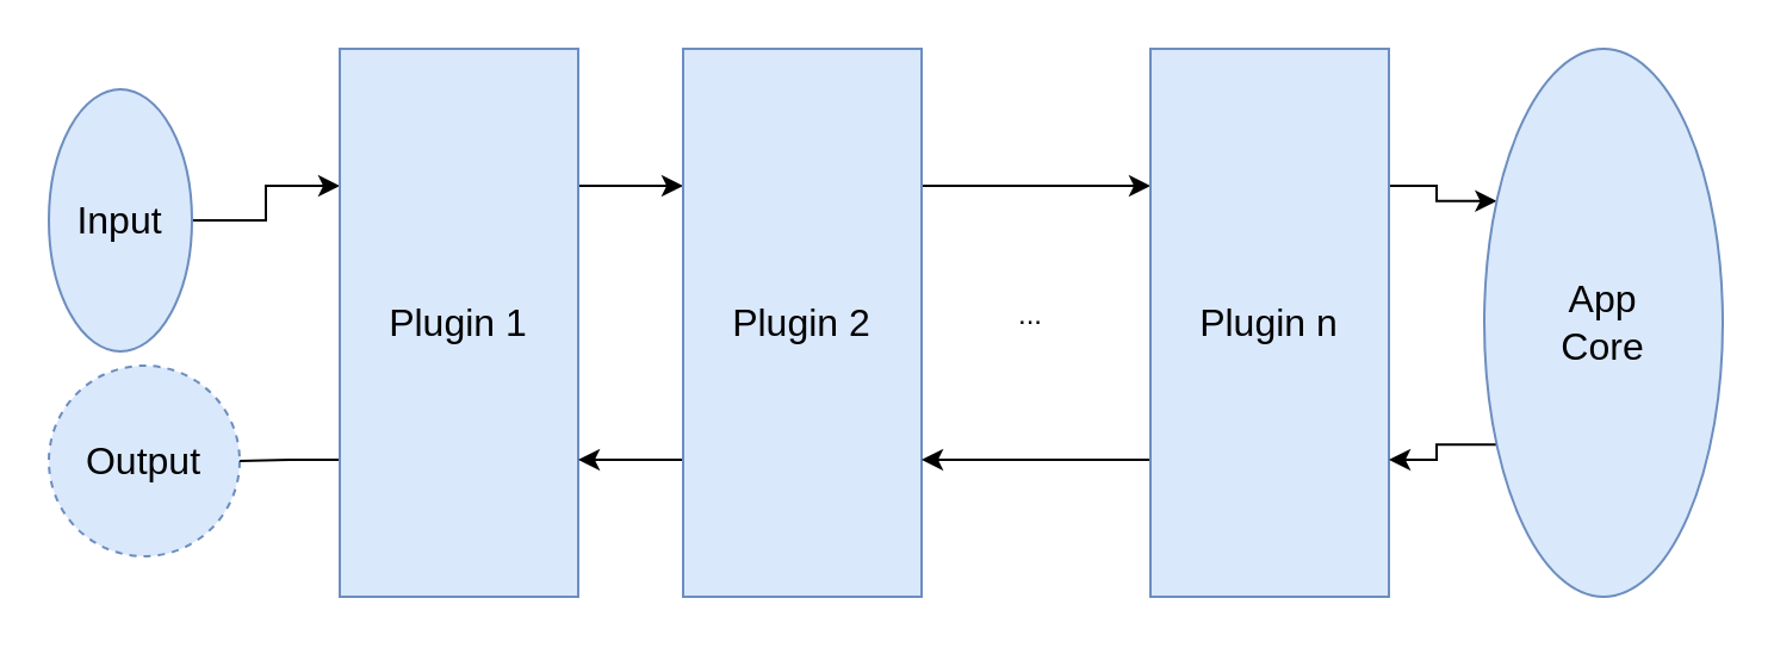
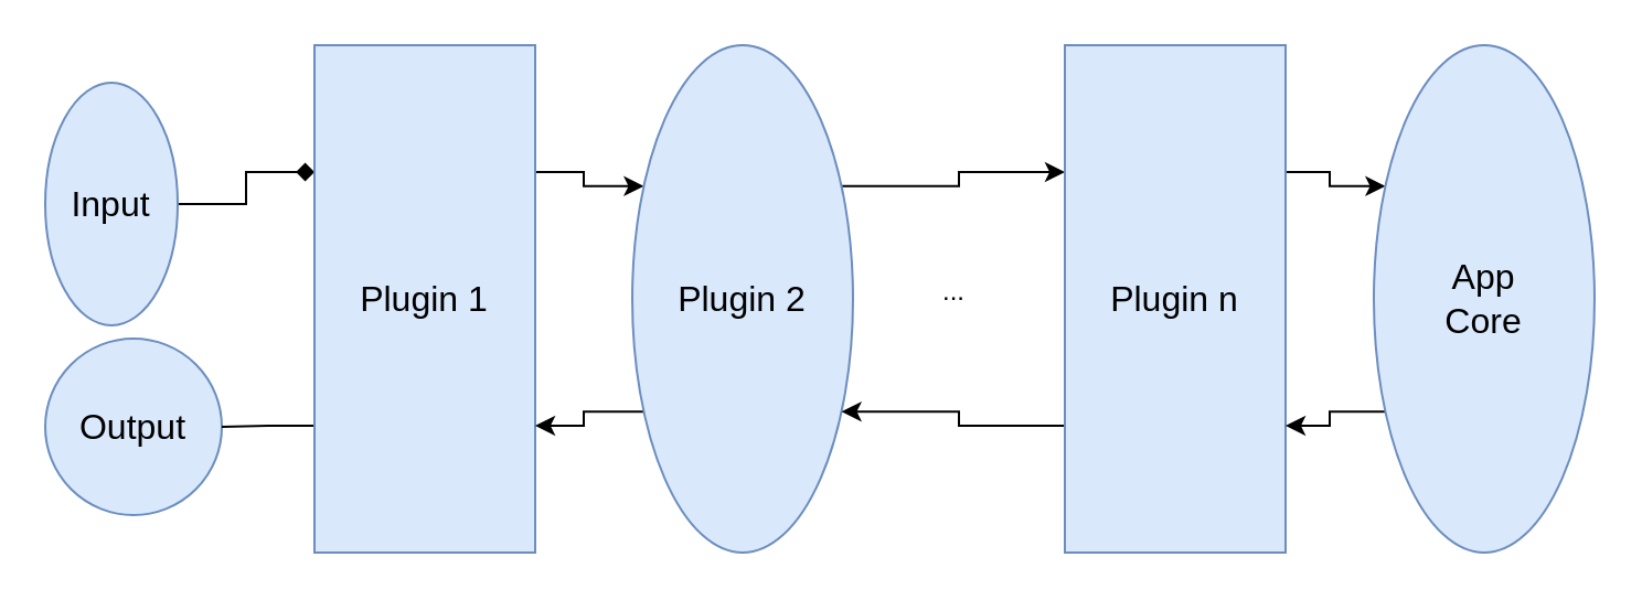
- <mxCell id="2" style="edgeStyle=orthogonalEdgeStyle;rounded=0;orthogonalLoop=1;jettySize=auto;html=1;exitX=1;exitY=0.5;exitDx=0;exitDy=0;entryX=0;entryY=0.25;entryDx=0;entryDy=0;" edge="1" parent="1" source="3" target="7"><mxGeometry relative="1" as="geometry" /></mxCell>
+ <mxCell id="2" style="edgeStyle=orthogonalEdgeStyle;rounded=0;orthogonalLoop=1;jettySize=auto;html=1;exitX=1;exitY=0.5;exitDx=0;exitDy=0;entryX=0;entryY=0.25;entryDx=0;entryDy=0;endArrow=diamond;" edge="1" parent="1" source="3" target="7"><mxGeometry relative="1" as="geometry" /></mxCell>
- <mxCell id="10" value="Plugin 2" style="rounded=0;whiteSpace=wrap;html=1;fontSize=16;fillColor=#dae8fc;strokeColor=#6c8ebf;" vertex="1" parent="1"><mxGeometry x="286" y="20" width="100" height="230" as="geometry" /></mxCell>
+ <mxCell id="10" value="Plugin 2" style="ellipse;whiteSpace=wrap;html=1;fontSize=16;fillColor=#dae8fc;strokeColor=#6c8ebf;" vertex="1" parent="1"><mxGeometry x="286" y="20" width="100" height="230" as="geometry" /></mxCell>
- <mxCell id="4" value="Output" style="ellipse;whiteSpace=wrap;html=1;aspect=fixed;fontSize=16;fillColor=#dae8fc;strokeColor=#6c8ebf;dashed=1;" parent="1" vertex="1"><mxGeometry x="20" y="153" width="80" height="80" as="geometry" /></mxCell>
+ <mxCell id="4" value="Output" style="ellipse;whiteSpace=wrap;html=1;aspect=fixed;fontSize=16;fillColor=#dae8fc;strokeColor=#6c8ebf;" parent="1" vertex="1"><mxGeometry x="20" y="153" width="80" height="80" as="geometry" /></mxCell>
